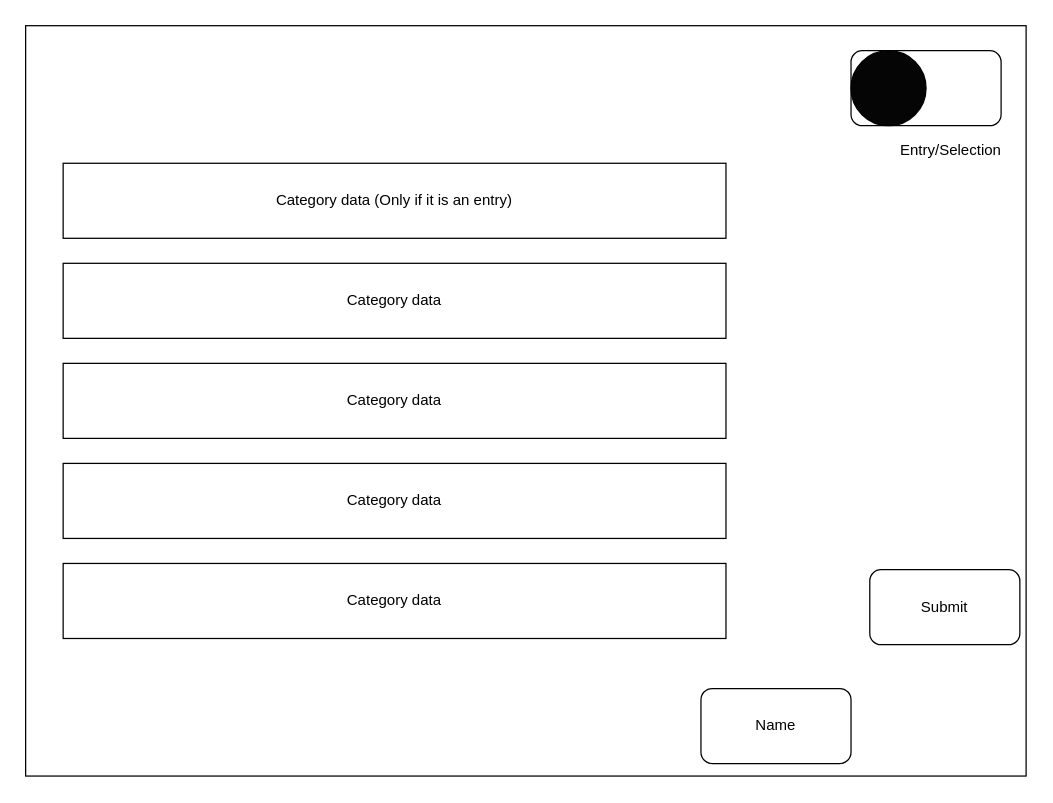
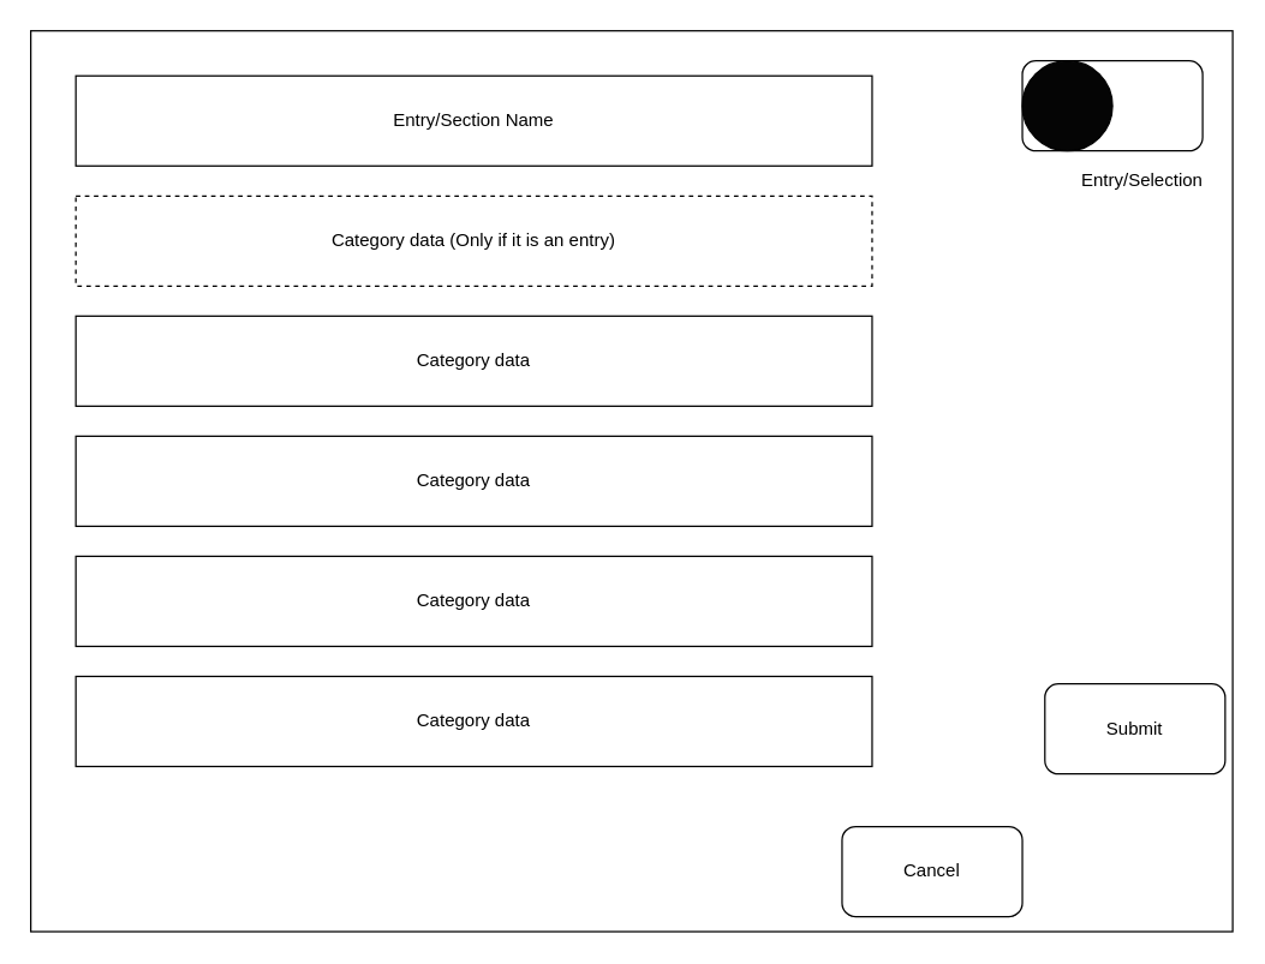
+ <mxCell id="6" value="Entry/Section Name" style="rounded=0;whiteSpace=wrap;html=1;fillColor=#FFFFFF;" vertex="1" parent="1"><mxGeometry x="50" y="50" width="530" height="60" as="geometry" /></mxCell>
- <mxCell id="7" value="Category data (Only if it is an entry)" style="rounded=0;whiteSpace=wrap;html=1;fillColor=#FFFFFF;" vertex="1" parent="1"><mxGeometry x="50" y="130" width="530" height="60" as="geometry" /></mxCell>
+ <mxCell id="7" value="Category data (Only if it is an entry)" style="rounded=0;whiteSpace=wrap;html=1;fillColor=#FFFFFF;dashed=1;" vertex="1" parent="1"><mxGeometry x="50" y="130" width="530" height="60" as="geometry" /></mxCell>
- <mxCell id="12" value="Name" style="rounded=1;whiteSpace=wrap;html=1;fillColor=#FFFFFF;" vertex="1" parent="1"><mxGeometry x="560" y="550" width="120" height="60" as="geometry" /></mxCell>
+ <mxCell id="12" value="Cancel" style="rounded=1;whiteSpace=wrap;html=1;fillColor=#FFFFFF;" vertex="1" parent="1"><mxGeometry x="560" y="550" width="120" height="60" as="geometry" /></mxCell>
